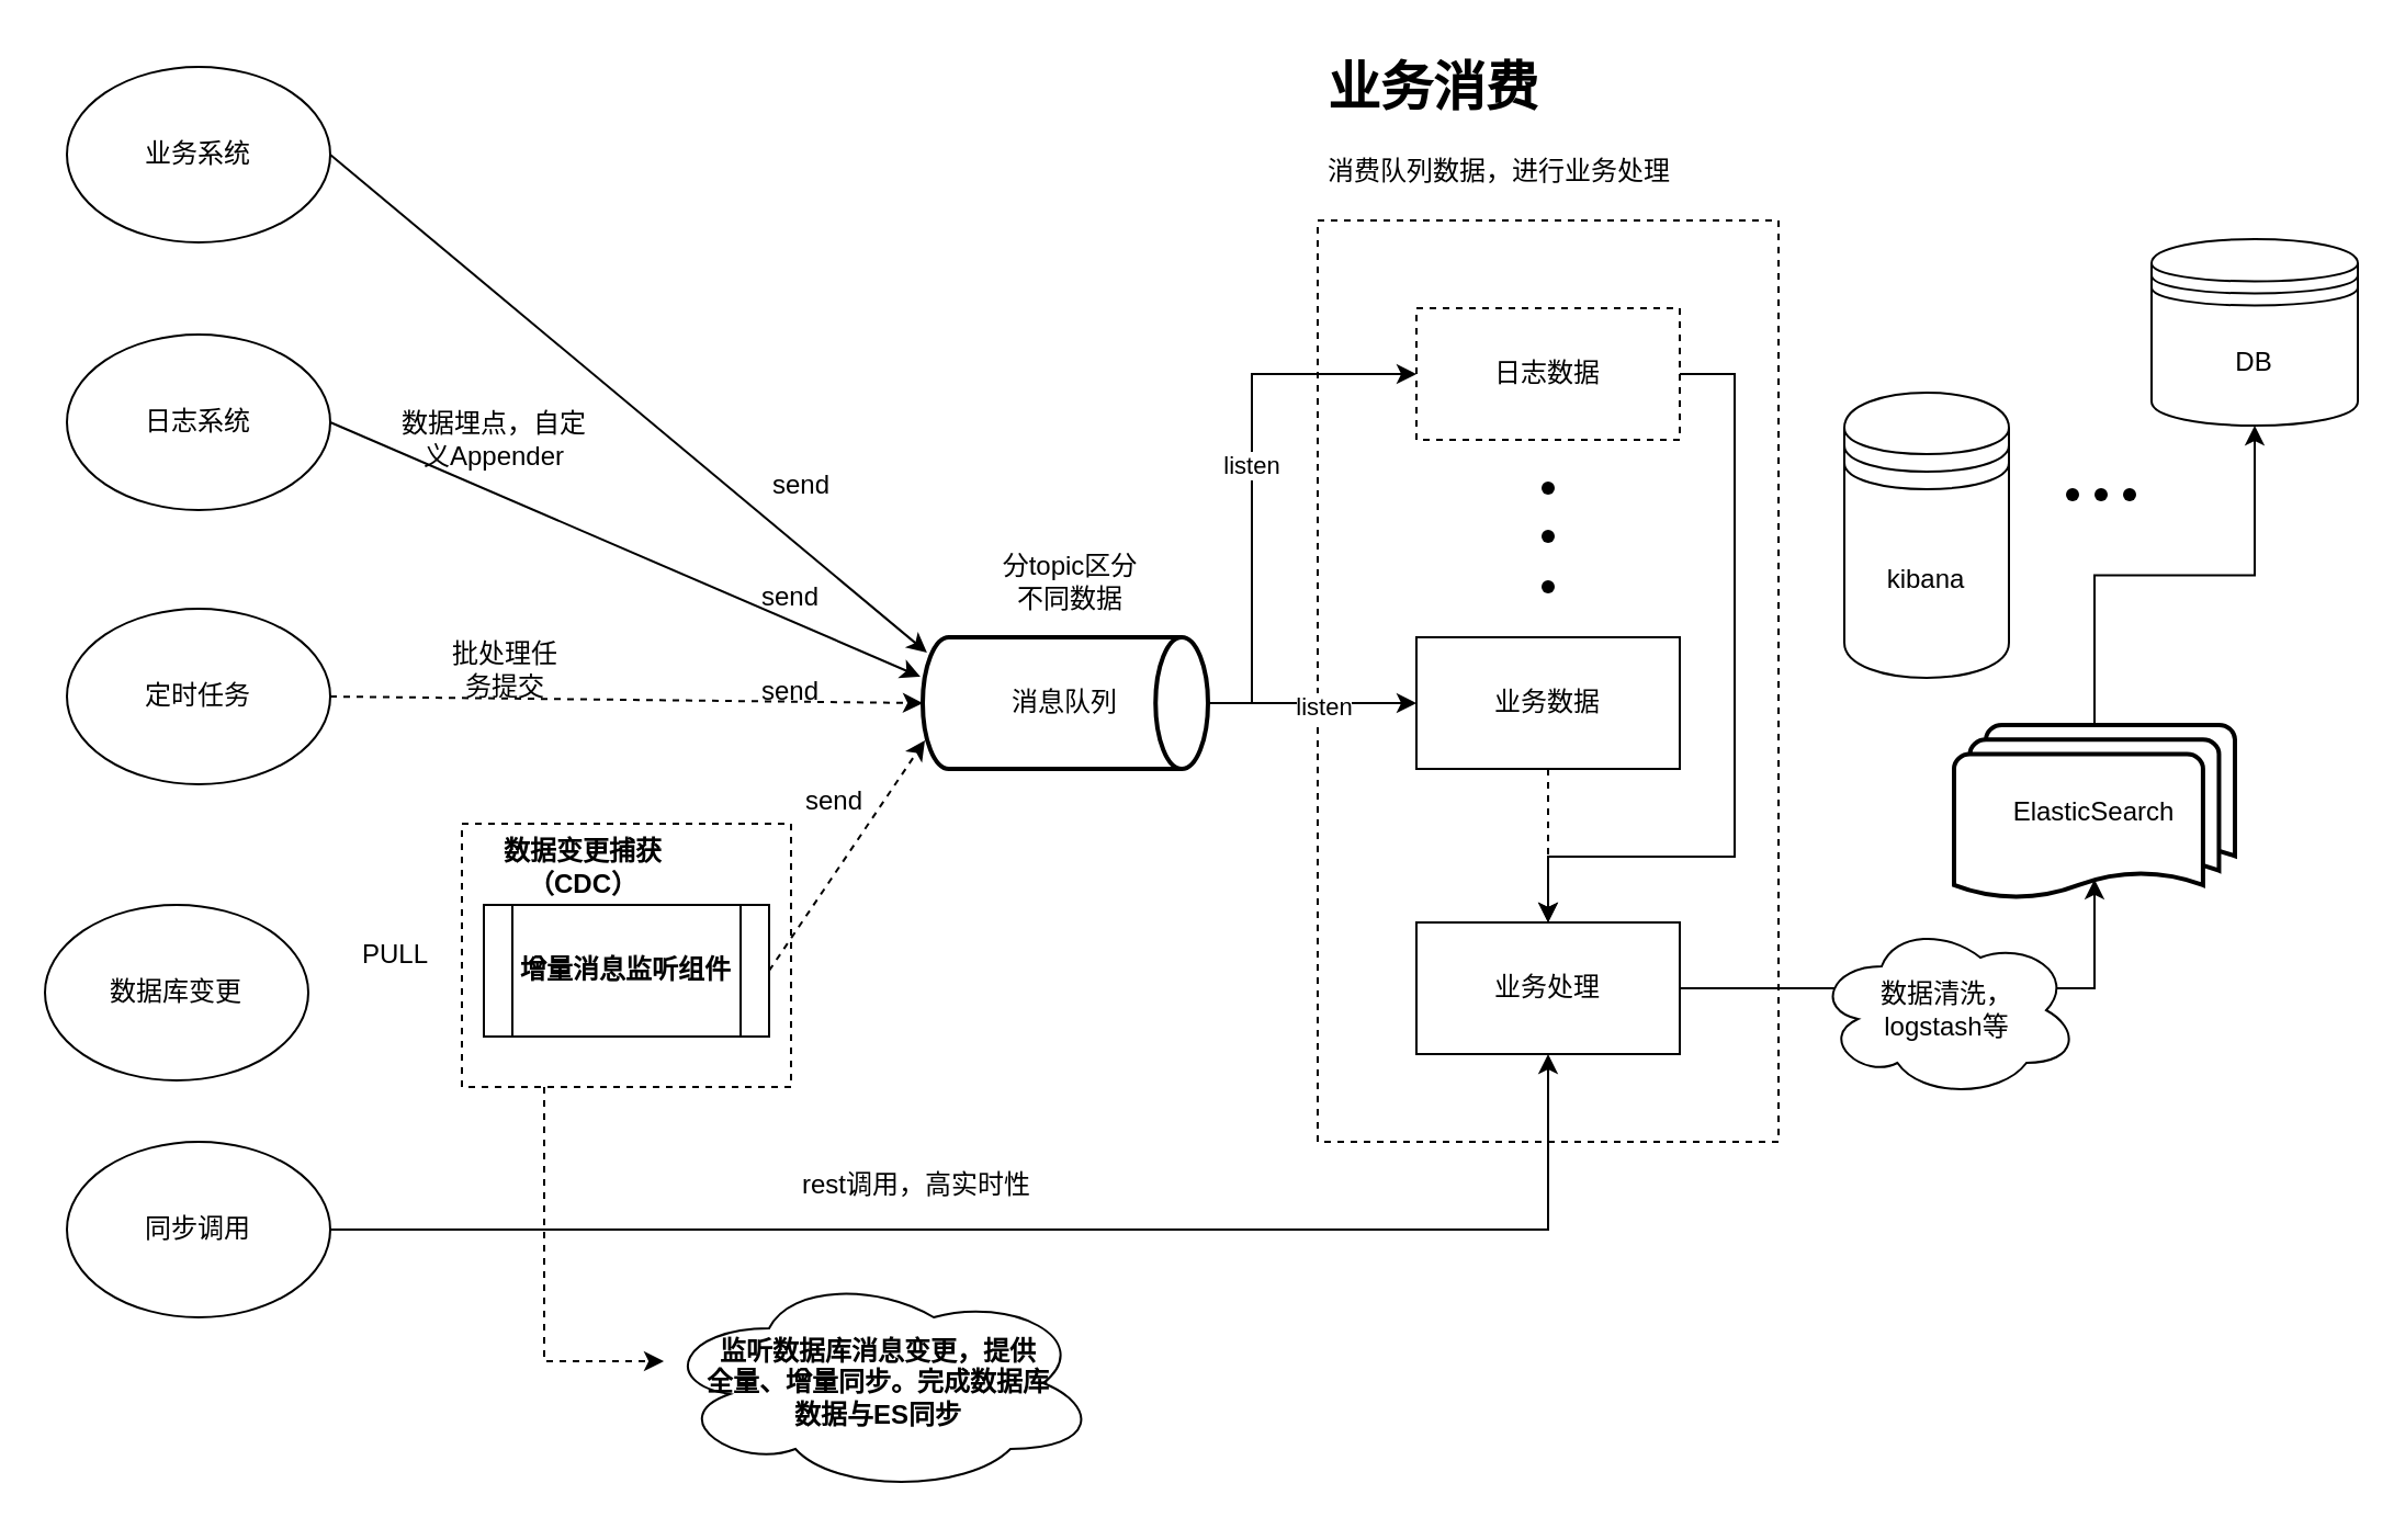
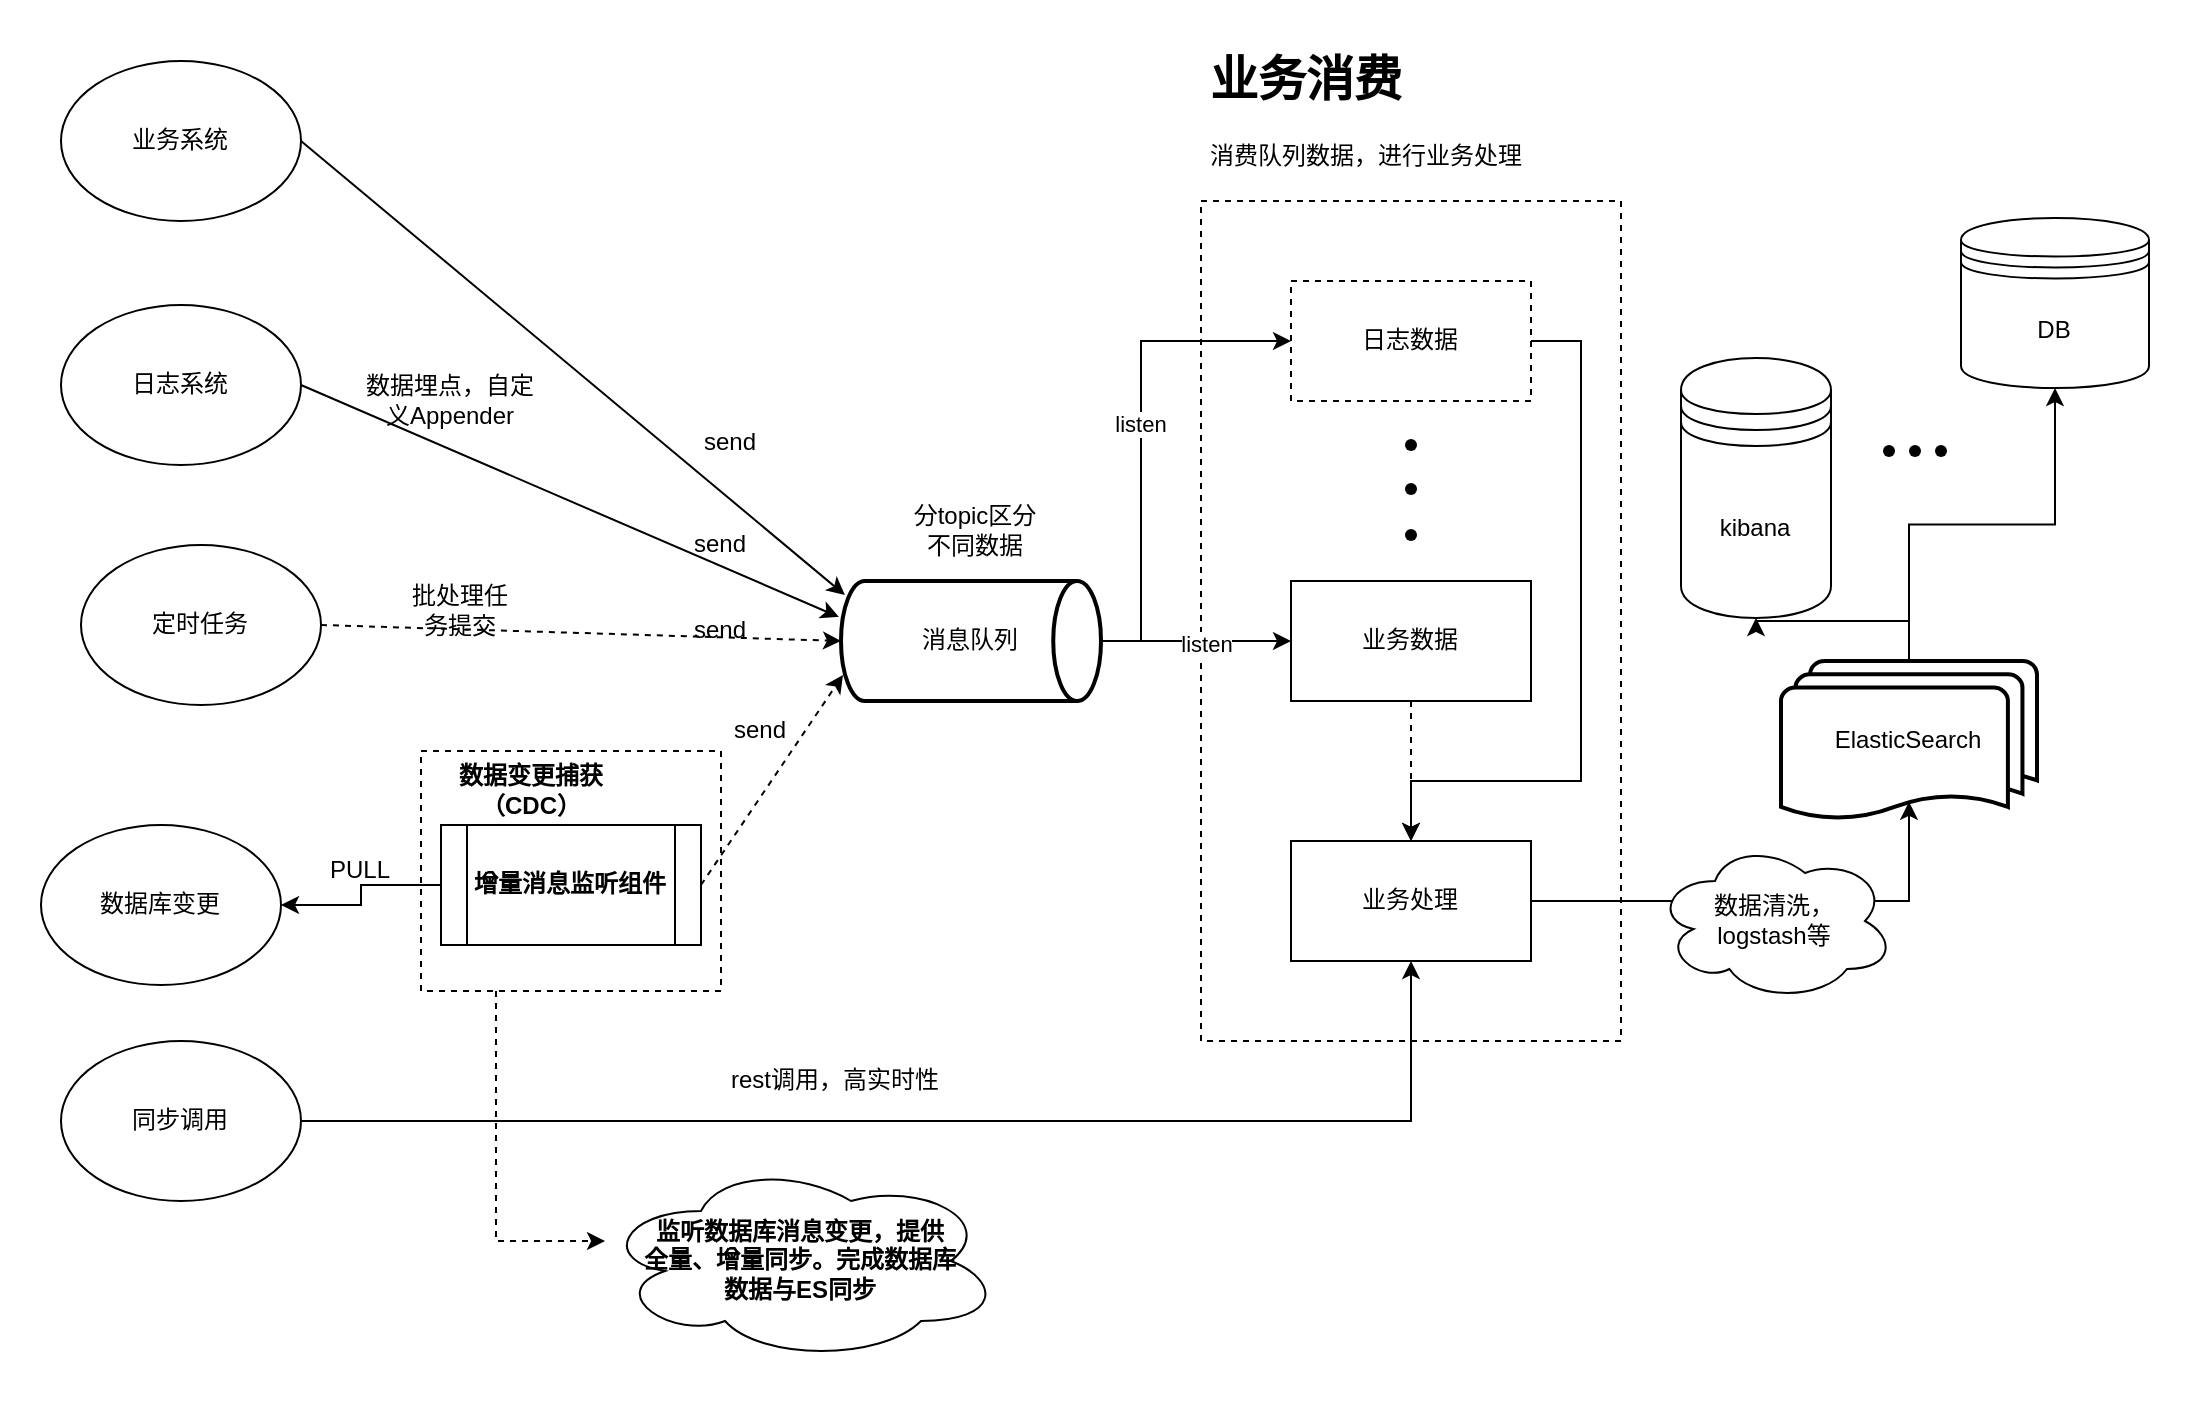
+ <mxCell id="17" style="edgeStyle=orthogonalEdgeStyle;rounded=0;orthogonalLoop=1;jettySize=auto;html=1;exitX=0.5;exitY=0;exitDx=0;exitDy=0;exitPerimeter=0;entryX=0.5;entryY=1;entryDx=0;entryDy=0;" parent="1" source="19" target="20" edge="1"><mxGeometry relative="1" as="geometry" /></mxCell>
- <mxCell id="11" value="定时任务" style="ellipse;whiteSpace=wrap;html=1;" parent="1" vertex="1"><mxGeometry x="30" y="277" width="120" height="80" as="geometry" /></mxCell>
+ <mxCell id="11" value="定时任务" style="ellipse;whiteSpace=wrap;html=1;" parent="1" vertex="1"><mxGeometry x="40" y="272" width="120" height="80" as="geometry" /></mxCell>
+ <mxCell id="22" style="edgeStyle=orthogonalEdgeStyle;rounded=0;orthogonalLoop=1;jettySize=auto;html=1;exitX=0;exitY=0.5;exitDx=0;exitDy=0;entryX=1;entryY=0.5;entryDx=0;entryDy=0;" parent="1" source="23" target="9" edge="1"><mxGeometry relative="1" as="geometry" /></mxCell>
